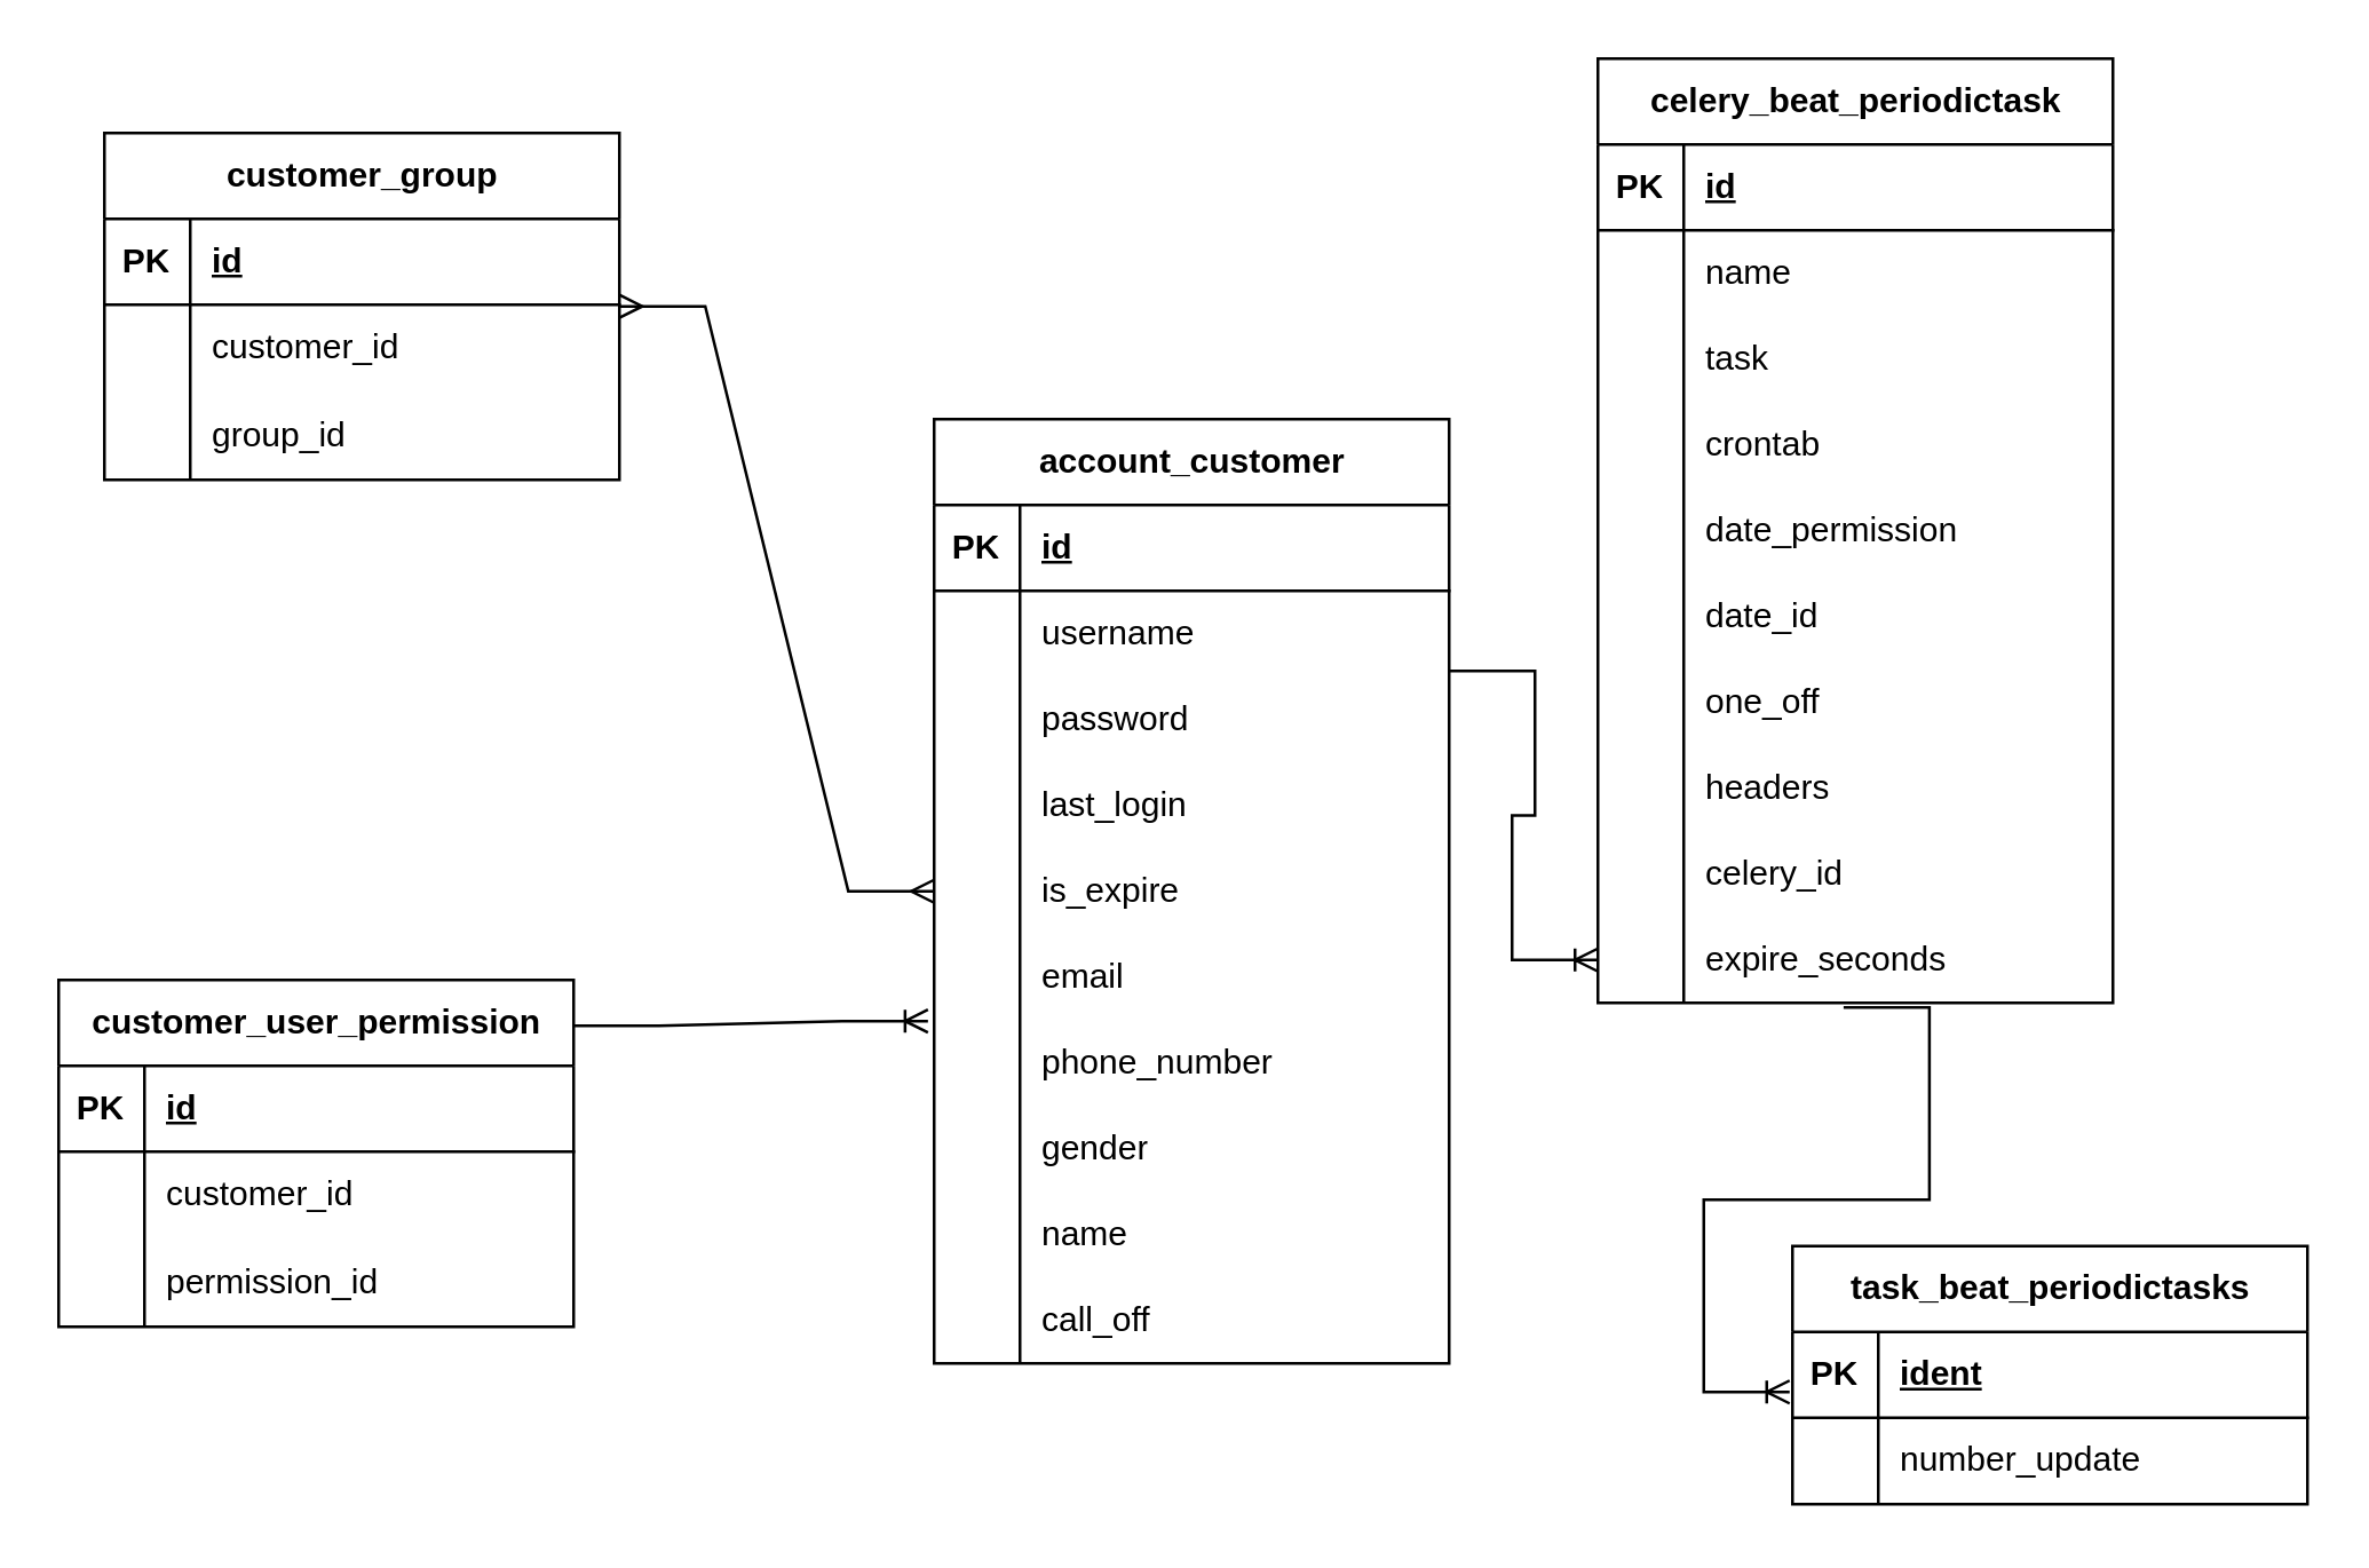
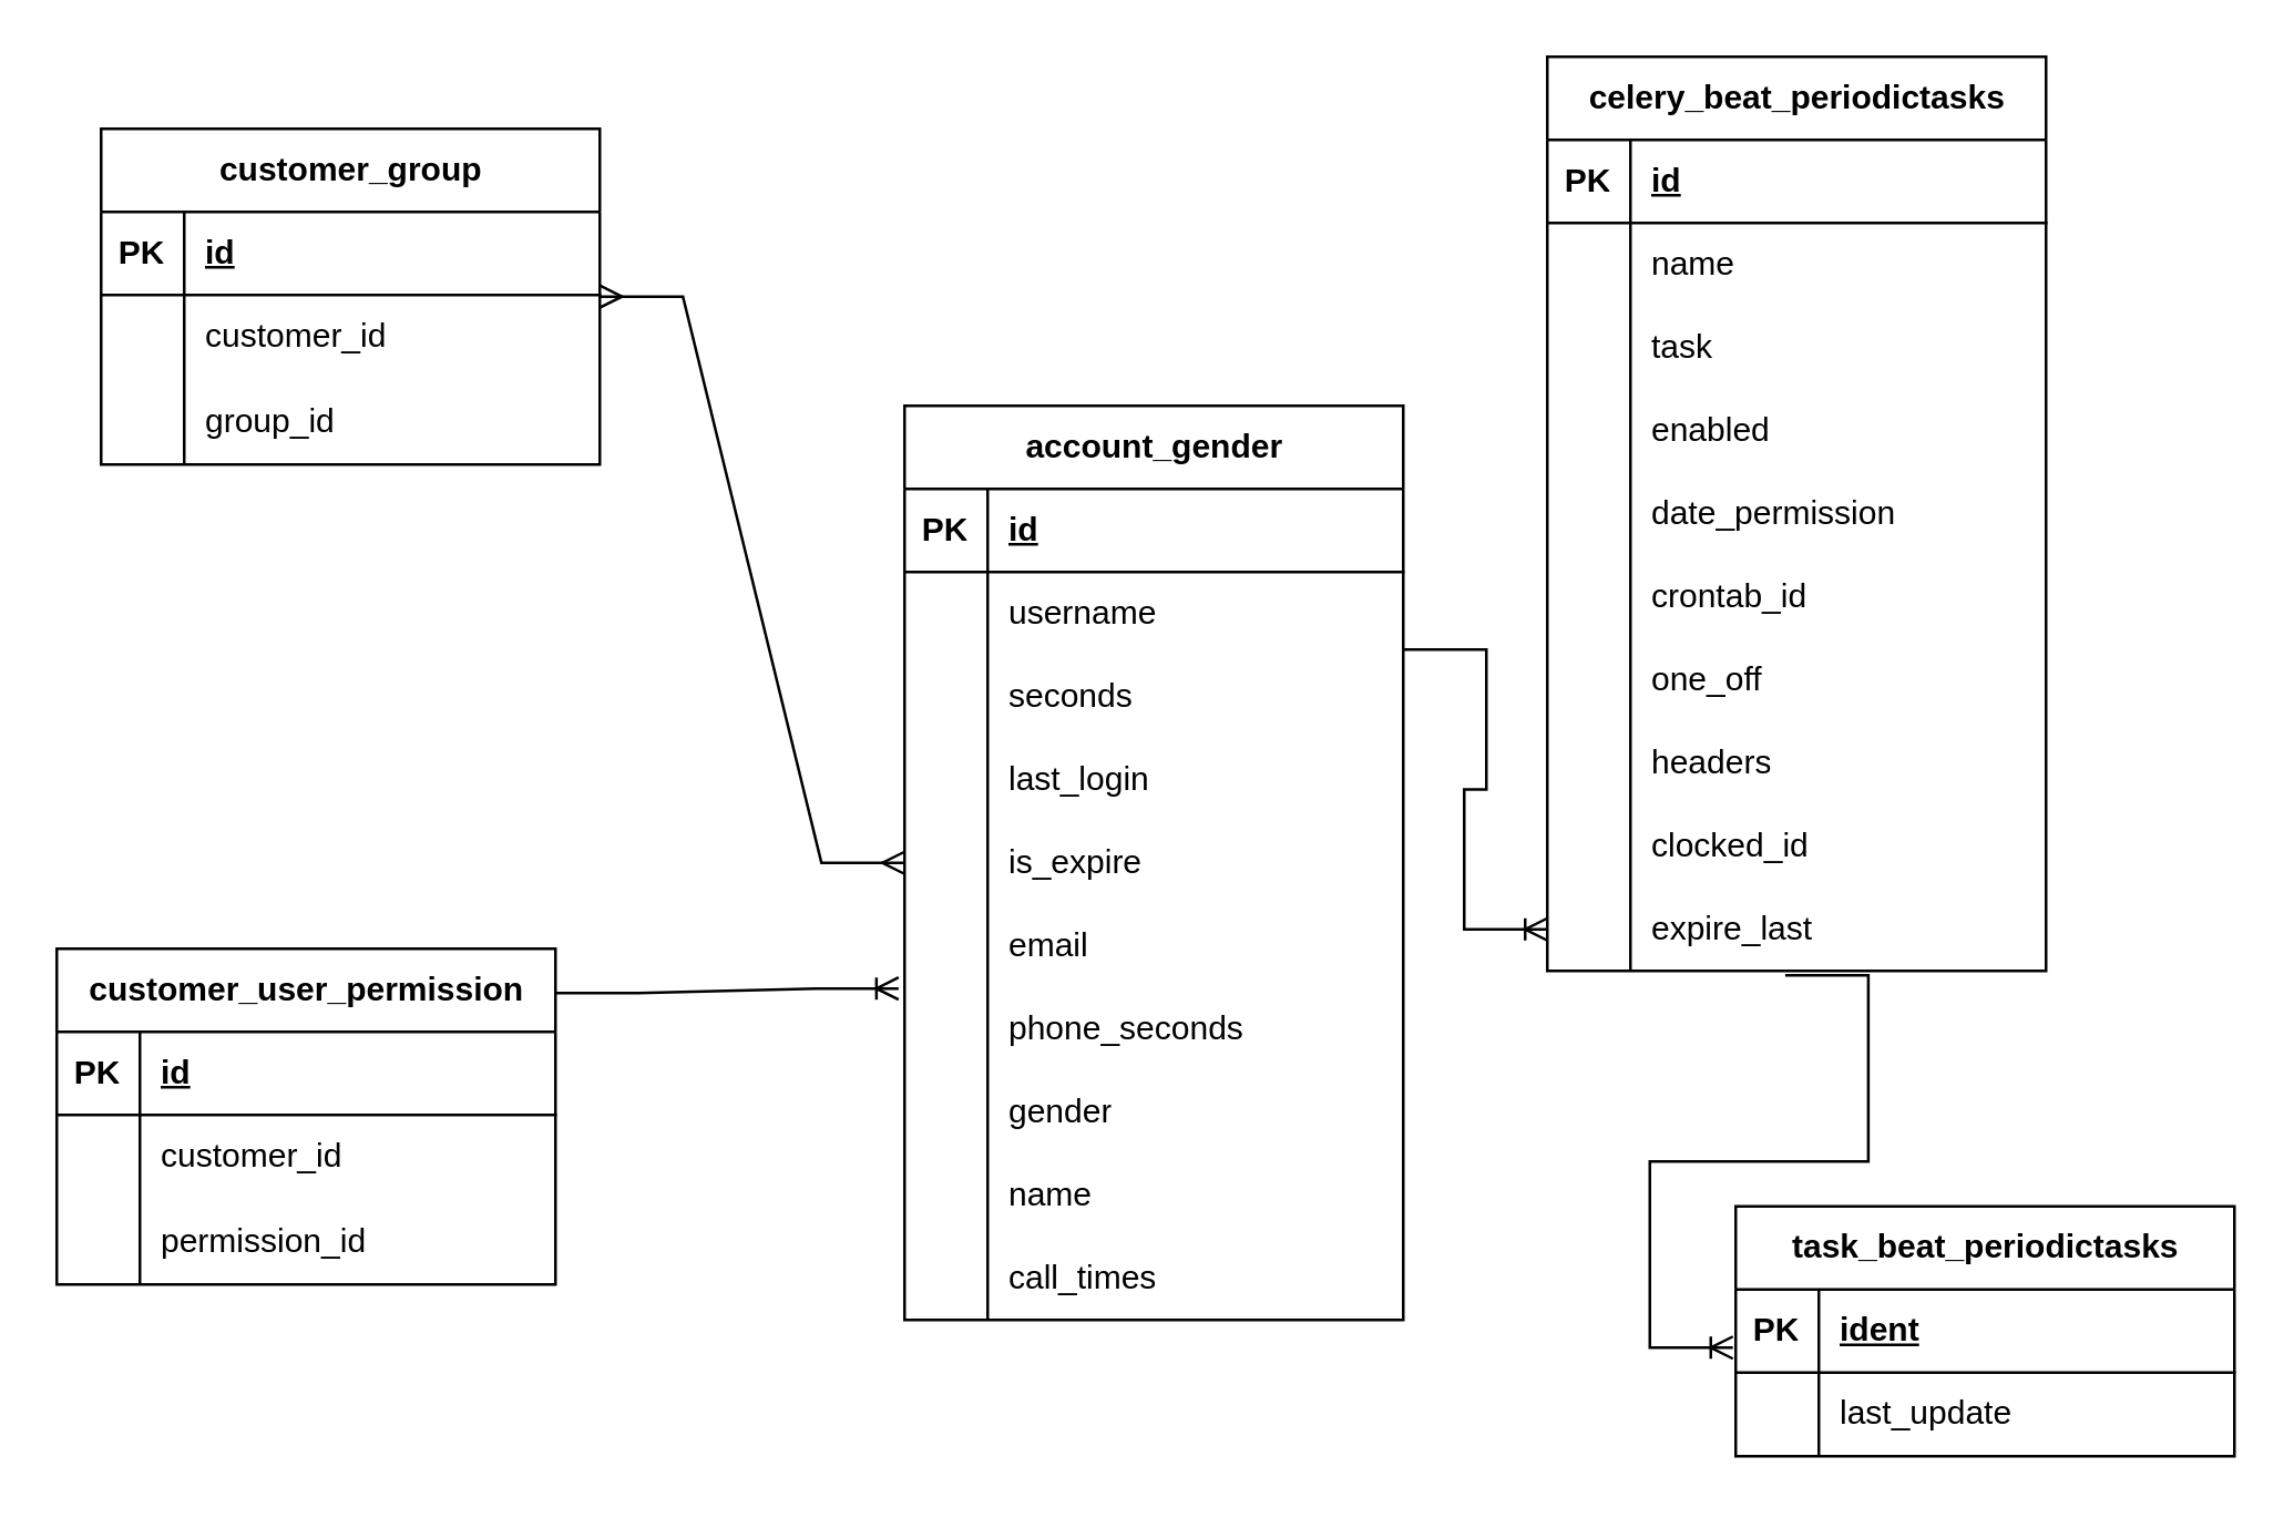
- <mxCell id="53" value="celery_beat_periodictask" style="shape=table;startSize=30;container=1;collapsible=1;childLayout=tableLayout;fixedRows=1;rowLines=0;fontStyle=1;align=center;resizeLast=1;html=1;" parent="1" vertex="1"><mxGeometry x="558" y="20" width="180" height="330" as="geometry"><mxRectangle x="-401" y="53" width="133" height="30" as="alternateBounds" /></mxGeometry></mxCell>
+ <mxCell id="53" value="celery_beat_periodictasks" style="shape=table;startSize=30;container=1;collapsible=1;childLayout=tableLayout;fixedRows=1;rowLines=0;fontStyle=1;align=center;resizeLast=1;html=1;" parent="1" vertex="1"><mxGeometry x="558" y="20" width="180" height="330" as="geometry"><mxRectangle x="-401" y="53" width="133" height="30" as="alternateBounds" /></mxGeometry></mxCell>
- <mxCell id="65" value="crontab" style="shape=partialRectangle;connectable=0;fillColor=none;top=0;left=0;bottom=0;right=0;align=left;spacingLeft=6;overflow=hidden;whiteSpace=wrap;html=1;" parent="63" vertex="1"><mxGeometry x="30" width="150" height="30" as="geometry"><mxRectangle width="150" height="30" as="alternateBounds" /></mxGeometry></mxCell>
+ <mxCell id="65" value="enabled" style="shape=partialRectangle;connectable=0;fillColor=none;top=0;left=0;bottom=0;right=0;align=left;spacingLeft=6;overflow=hidden;whiteSpace=wrap;html=1;" parent="63" vertex="1"><mxGeometry x="30" width="150" height="30" as="geometry"><mxRectangle width="150" height="30" as="alternateBounds" /></mxGeometry></mxCell>
- <mxCell id="2" value="account_customer" style="shape=table;startSize=30;container=1;collapsible=1;childLayout=tableLayout;fixedRows=1;rowLines=0;fontStyle=1;align=center;resizeLast=1;html=1;" parent="1" vertex="1"><mxGeometry x="326" y="146" width="180" height="330" as="geometry"><mxRectangle x="-401" y="53" width="133" height="30" as="alternateBounds" /></mxGeometry></mxCell>
+ <mxCell id="2" value="account_gender" style="shape=table;startSize=30;container=1;collapsible=1;childLayout=tableLayout;fixedRows=1;rowLines=0;fontStyle=1;align=center;resizeLast=1;html=1;" parent="1" vertex="1"><mxGeometry x="326" y="146" width="180" height="330" as="geometry"><mxRectangle x="-401" y="53" width="133" height="30" as="alternateBounds" /></mxGeometry></mxCell>
- <mxCell id="71" value="date_id" style="shape=partialRectangle;connectable=0;fillColor=none;top=0;left=0;bottom=0;right=0;align=left;spacingLeft=6;overflow=hidden;whiteSpace=wrap;html=1;" parent="69" vertex="1"><mxGeometry x="30" width="150" height="30" as="geometry"><mxRectangle width="150" height="30" as="alternateBounds" /></mxGeometry></mxCell>
+ <mxCell id="71" value="crontab_id" style="shape=partialRectangle;connectable=0;fillColor=none;top=0;left=0;bottom=0;right=0;align=left;spacingLeft=6;overflow=hidden;whiteSpace=wrap;html=1;" parent="69" vertex="1"><mxGeometry x="30" width="150" height="30" as="geometry"><mxRectangle width="150" height="30" as="alternateBounds" /></mxGeometry></mxCell>
- <mxCell id="11" value="password" style="shape=partialRectangle;connectable=0;fillColor=none;top=0;left=0;bottom=0;right=0;align=left;spacingLeft=6;overflow=hidden;whiteSpace=wrap;html=1;" parent="9" vertex="1"><mxGeometry x="30" width="150" height="30" as="geometry"><mxRectangle width="150" height="30" as="alternateBounds" /></mxGeometry></mxCell>
+ <mxCell id="11" value="seconds" style="shape=partialRectangle;connectable=0;fillColor=none;top=0;left=0;bottom=0;right=0;align=left;spacingLeft=6;overflow=hidden;whiteSpace=wrap;html=1;" parent="9" vertex="1"><mxGeometry x="30" width="150" height="30" as="geometry"><mxRectangle width="150" height="30" as="alternateBounds" /></mxGeometry></mxCell>
- <mxCell id="80" value="celery_id" style="shape=partialRectangle;connectable=0;fillColor=none;top=0;left=0;bottom=0;right=0;align=left;spacingLeft=6;overflow=hidden;whiteSpace=wrap;html=1;" parent="78" vertex="1"><mxGeometry x="30" width="150" height="30" as="geometry"><mxRectangle width="150" height="30" as="alternateBounds" /></mxGeometry></mxCell>
+ <mxCell id="80" value="clocked_id" style="shape=partialRectangle;connectable=0;fillColor=none;top=0;left=0;bottom=0;right=0;align=left;spacingLeft=6;overflow=hidden;whiteSpace=wrap;html=1;" parent="78" vertex="1"><mxGeometry x="30" width="150" height="30" as="geometry"><mxRectangle width="150" height="30" as="alternateBounds" /></mxGeometry></mxCell>
- <mxCell id="83" value="expire_seconds" style="shape=partialRectangle;connectable=0;fillColor=none;top=0;left=0;bottom=0;right=0;align=left;spacingLeft=6;overflow=hidden;whiteSpace=wrap;html=1;" parent="81" vertex="1"><mxGeometry x="30" width="150" height="30" as="geometry"><mxRectangle width="150" height="30" as="alternateBounds" /></mxGeometry></mxCell>
+ <mxCell id="83" value="expire_last" style="shape=partialRectangle;connectable=0;fillColor=none;top=0;left=0;bottom=0;right=0;align=left;spacingLeft=6;overflow=hidden;whiteSpace=wrap;html=1;" parent="81" vertex="1"><mxGeometry x="30" width="150" height="30" as="geometry"><mxRectangle width="150" height="30" as="alternateBounds" /></mxGeometry></mxCell>
- <mxCell id="23" value="phone_number" style="shape=partialRectangle;connectable=0;fillColor=none;top=0;left=0;bottom=0;right=0;align=left;spacingLeft=6;overflow=hidden;whiteSpace=wrap;html=1;" parent="21" vertex="1"><mxGeometry x="30" width="150" height="30" as="geometry"><mxRectangle width="150" height="30" as="alternateBounds" /></mxGeometry></mxCell>
+ <mxCell id="23" value="phone_seconds" style="shape=partialRectangle;connectable=0;fillColor=none;top=0;left=0;bottom=0;right=0;align=left;spacingLeft=6;overflow=hidden;whiteSpace=wrap;html=1;" parent="21" vertex="1"><mxGeometry x="30" width="150" height="30" as="geometry"><mxRectangle width="150" height="30" as="alternateBounds" /></mxGeometry></mxCell>
- <mxCell id="32" value="call_off" style="shape=partialRectangle;connectable=0;fillColor=none;top=0;left=0;bottom=0;right=0;align=left;spacingLeft=6;overflow=hidden;whiteSpace=wrap;html=1;" parent="30" vertex="1"><mxGeometry x="30" width="150" height="30" as="geometry"><mxRectangle width="150" height="30" as="alternateBounds" /></mxGeometry></mxCell>
+ <mxCell id="32" value="call_times" style="shape=partialRectangle;connectable=0;fillColor=none;top=0;left=0;bottom=0;right=0;align=left;spacingLeft=6;overflow=hidden;whiteSpace=wrap;html=1;" parent="30" vertex="1"><mxGeometry x="30" width="150" height="30" as="geometry"><mxRectangle width="150" height="30" as="alternateBounds" /></mxGeometry></mxCell>
- <mxCell id="90" value="number_update" style="shape=partialRectangle;connectable=0;fillColor=none;top=0;left=0;bottom=0;right=0;align=left;spacingLeft=6;overflow=hidden;whiteSpace=wrap;html=1;" parent="88" vertex="1"><mxGeometry x="30" width="150" height="30" as="geometry"><mxRectangle width="150" height="30" as="alternateBounds" /></mxGeometry></mxCell>
+ <mxCell id="90" value="last_update" style="shape=partialRectangle;connectable=0;fillColor=none;top=0;left=0;bottom=0;right=0;align=left;spacingLeft=6;overflow=hidden;whiteSpace=wrap;html=1;" parent="88" vertex="1"><mxGeometry x="30" width="150" height="30" as="geometry"><mxRectangle width="150" height="30" as="alternateBounds" /></mxGeometry></mxCell>
